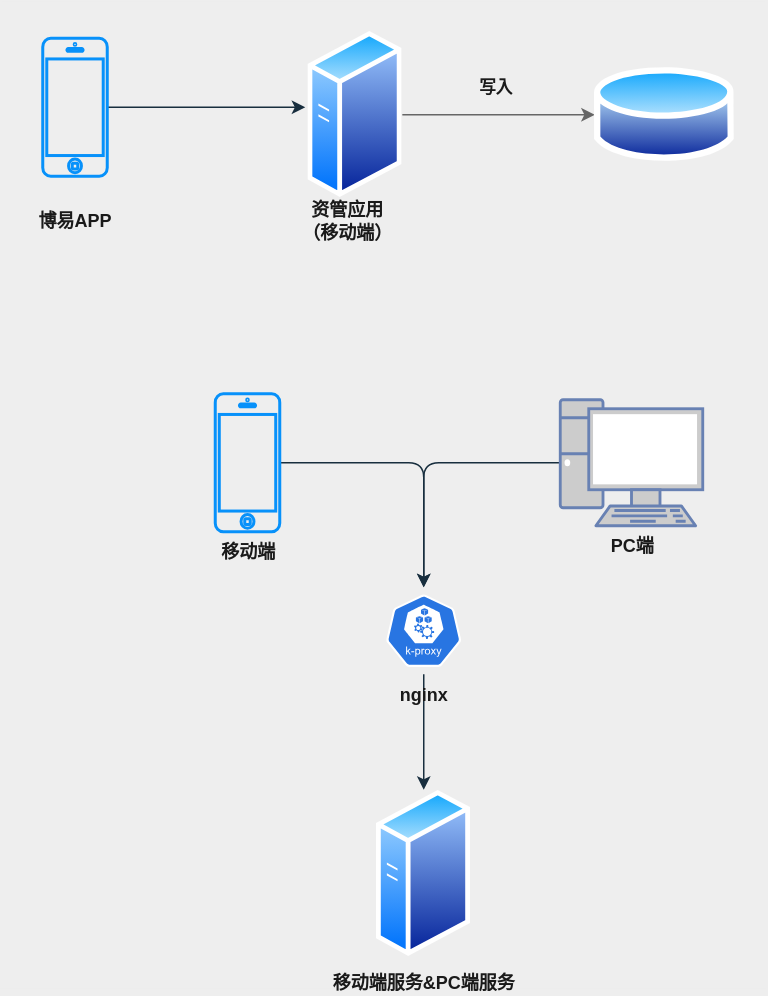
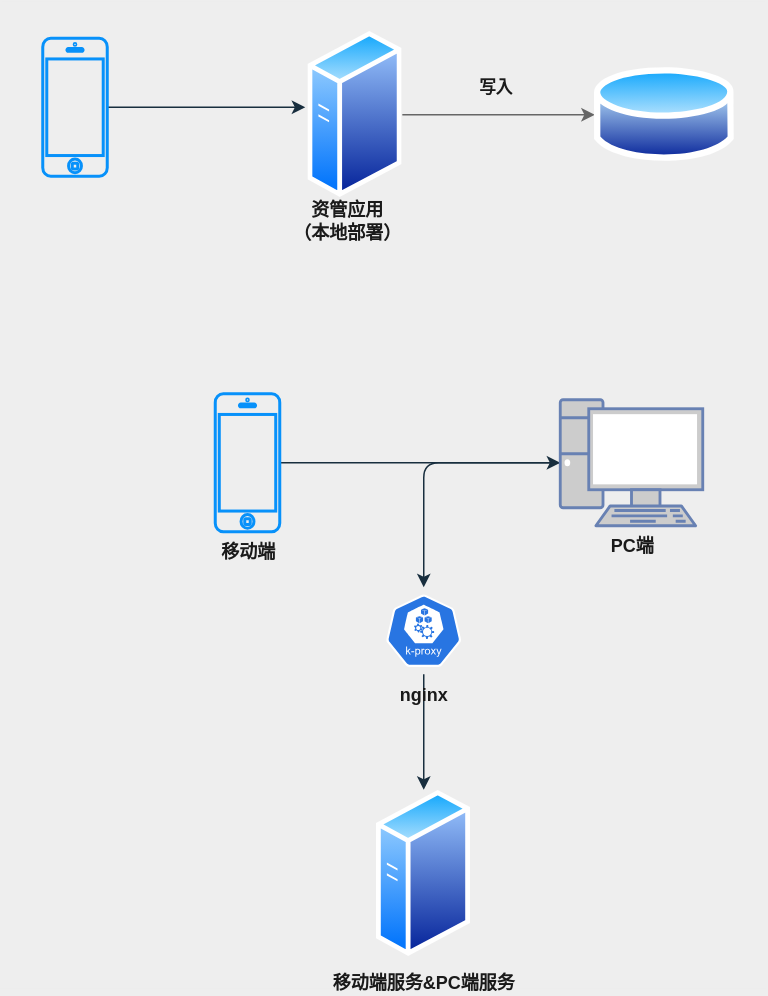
- <mxCell id="4" value="博易APP" style="text;html=1;strokeColor=none;fillColor=none;align=center;verticalAlign=middle;whiteSpace=wrap;rounded=0;sketch=0;fontColor=#1A1A1A;fontStyle=1" vertex="1" parent="1"><mxGeometry x="20" y="132" width="60" height="30" as="geometry" /></mxCell>
- <mxCell id="7" value="资管应用&lt;br&gt;（移动端）" style="text;html=1;strokeColor=none;fillColor=none;align=center;verticalAlign=middle;whiteSpace=wrap;rounded=0;sketch=0;fontColor=#1A1A1A;fontStyle=1" vertex="1" parent="1"><mxGeometry x="186" y="132" width="91" height="29" as="geometry" /></mxCell>
+ <mxCell id="7" value="资管应用&lt;br&gt;（本地部署）" style="text;html=1;strokeColor=none;fillColor=none;align=center;verticalAlign=middle;whiteSpace=wrap;rounded=0;sketch=0;fontColor=#1A1A1A;fontStyle=1" vertex="1" parent="1"><mxGeometry x="186" y="132" width="91" height="29" as="geometry" /></mxCell>
- <mxCell id="10" style="edgeStyle=orthogonalEdgeStyle;curved=0;rounded=1;sketch=0;orthogonalLoop=1;jettySize=auto;html=1;entryX=0.5;entryY=0;entryDx=0;entryDy=0;entryPerimeter=0;labelBackgroundColor=none;fontColor=#1A1A1A;strokeColor=#182E3E;fontStyle=1" edge="1" parent="1" source="11" target="15"><mxGeometry relative="1" as="geometry" /></mxCell>
+ <mxCell id="10" style="edgeStyle=orthogonalEdgeStyle;curved=0;rounded=1;sketch=0;orthogonalLoop=1;jettySize=auto;html=1;labelBackgroundColor=none;fontColor=#1A1A1A;strokeColor=#182E3E;fontStyle=1;" edge="1" parent="1" source="11" target="13"><mxGeometry relative="1" as="geometry" /></mxCell>
